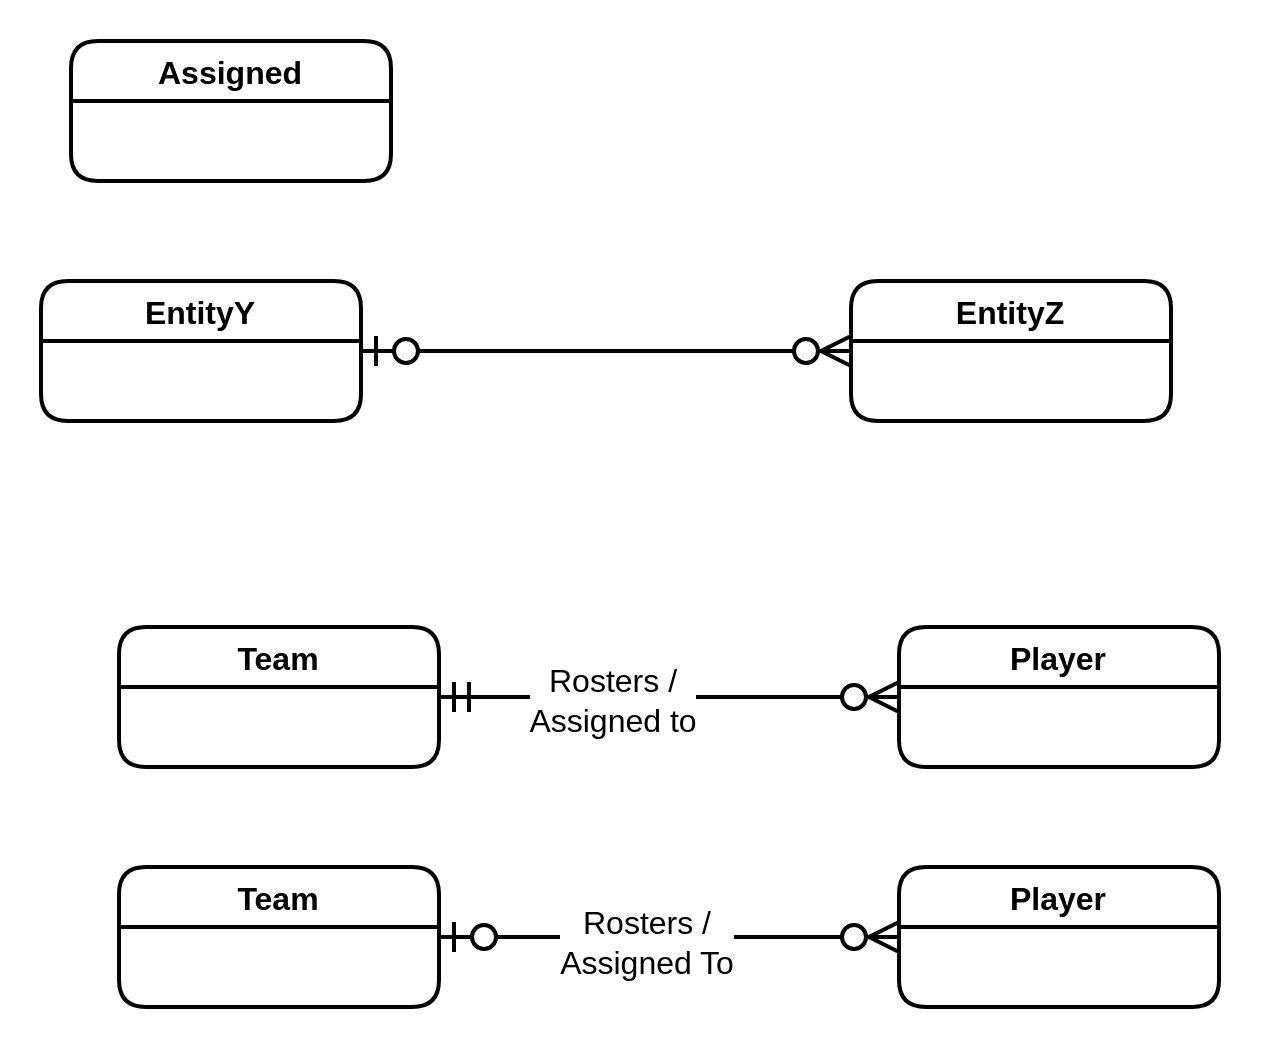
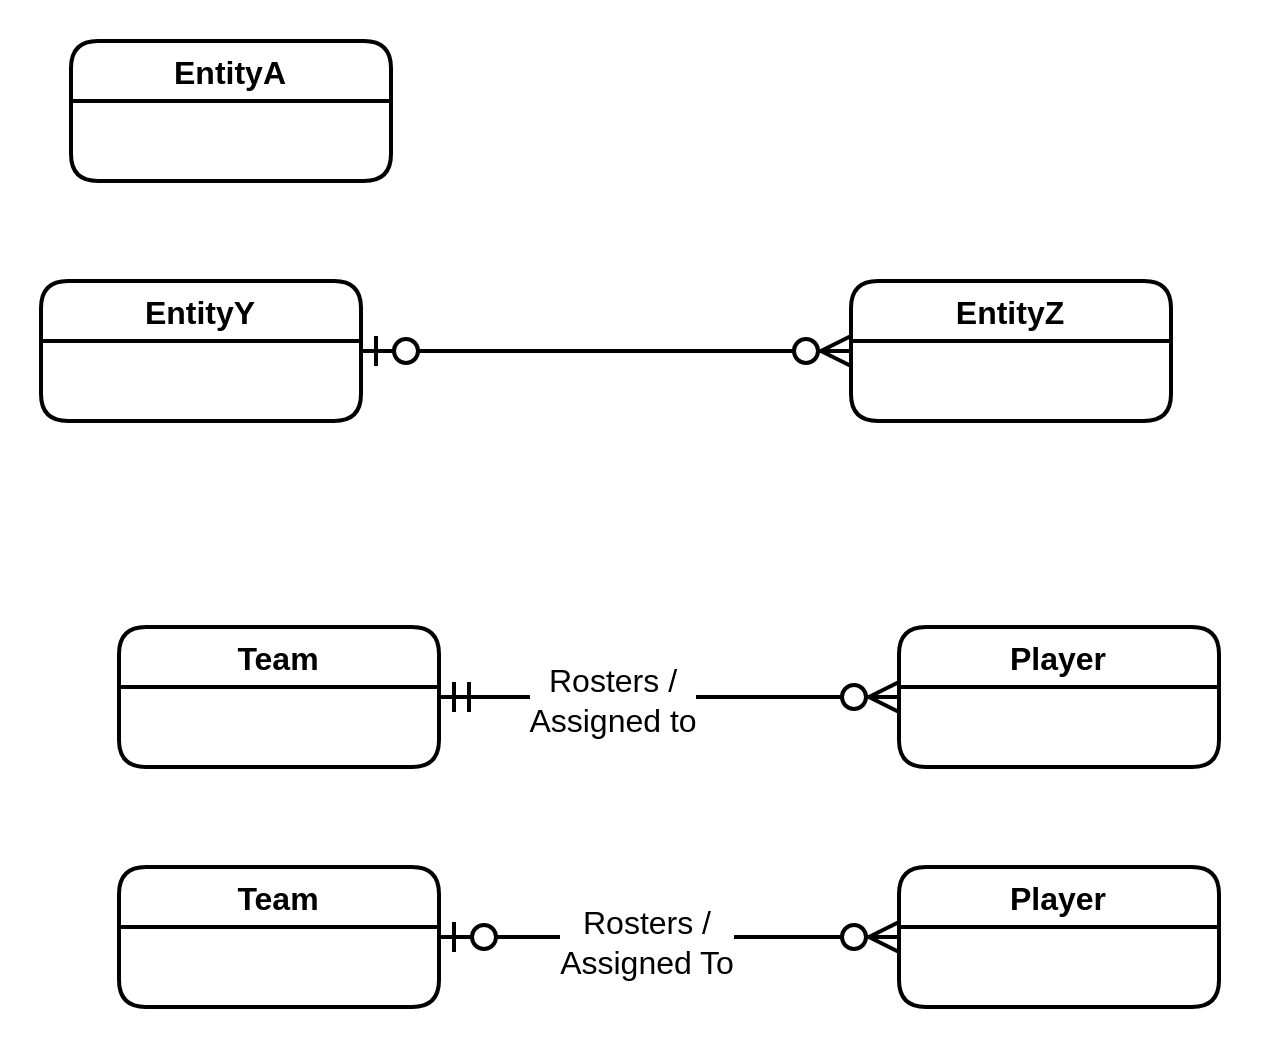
- <mxCell id="4" value="Assigned" style="swimlane;childLayout=stackLayout;horizontal=1;startSize=30;horizontalStack=0;rounded=1;fontSize=16;fontStyle=1;strokeWidth=2;resizeParent=0;resizeLast=1;shadow=0;dashed=0;align=center;" vertex="1" parent="1"><mxGeometry x="35" y="20" width="160" height="70" as="geometry"><mxRectangle x="100" y="90" width="40" height="30" as="alternateBounds" /></mxGeometry></mxCell>
+ <mxCell id="4" value="EntityA" style="swimlane;childLayout=stackLayout;horizontal=1;startSize=30;horizontalStack=0;rounded=1;fontSize=16;fontStyle=1;strokeWidth=2;resizeParent=0;resizeLast=1;shadow=0;dashed=0;align=center;" vertex="1" parent="1"><mxGeometry x="35" y="20" width="160" height="70" as="geometry"><mxRectangle x="100" y="90" width="40" height="30" as="alternateBounds" /></mxGeometry></mxCell>
